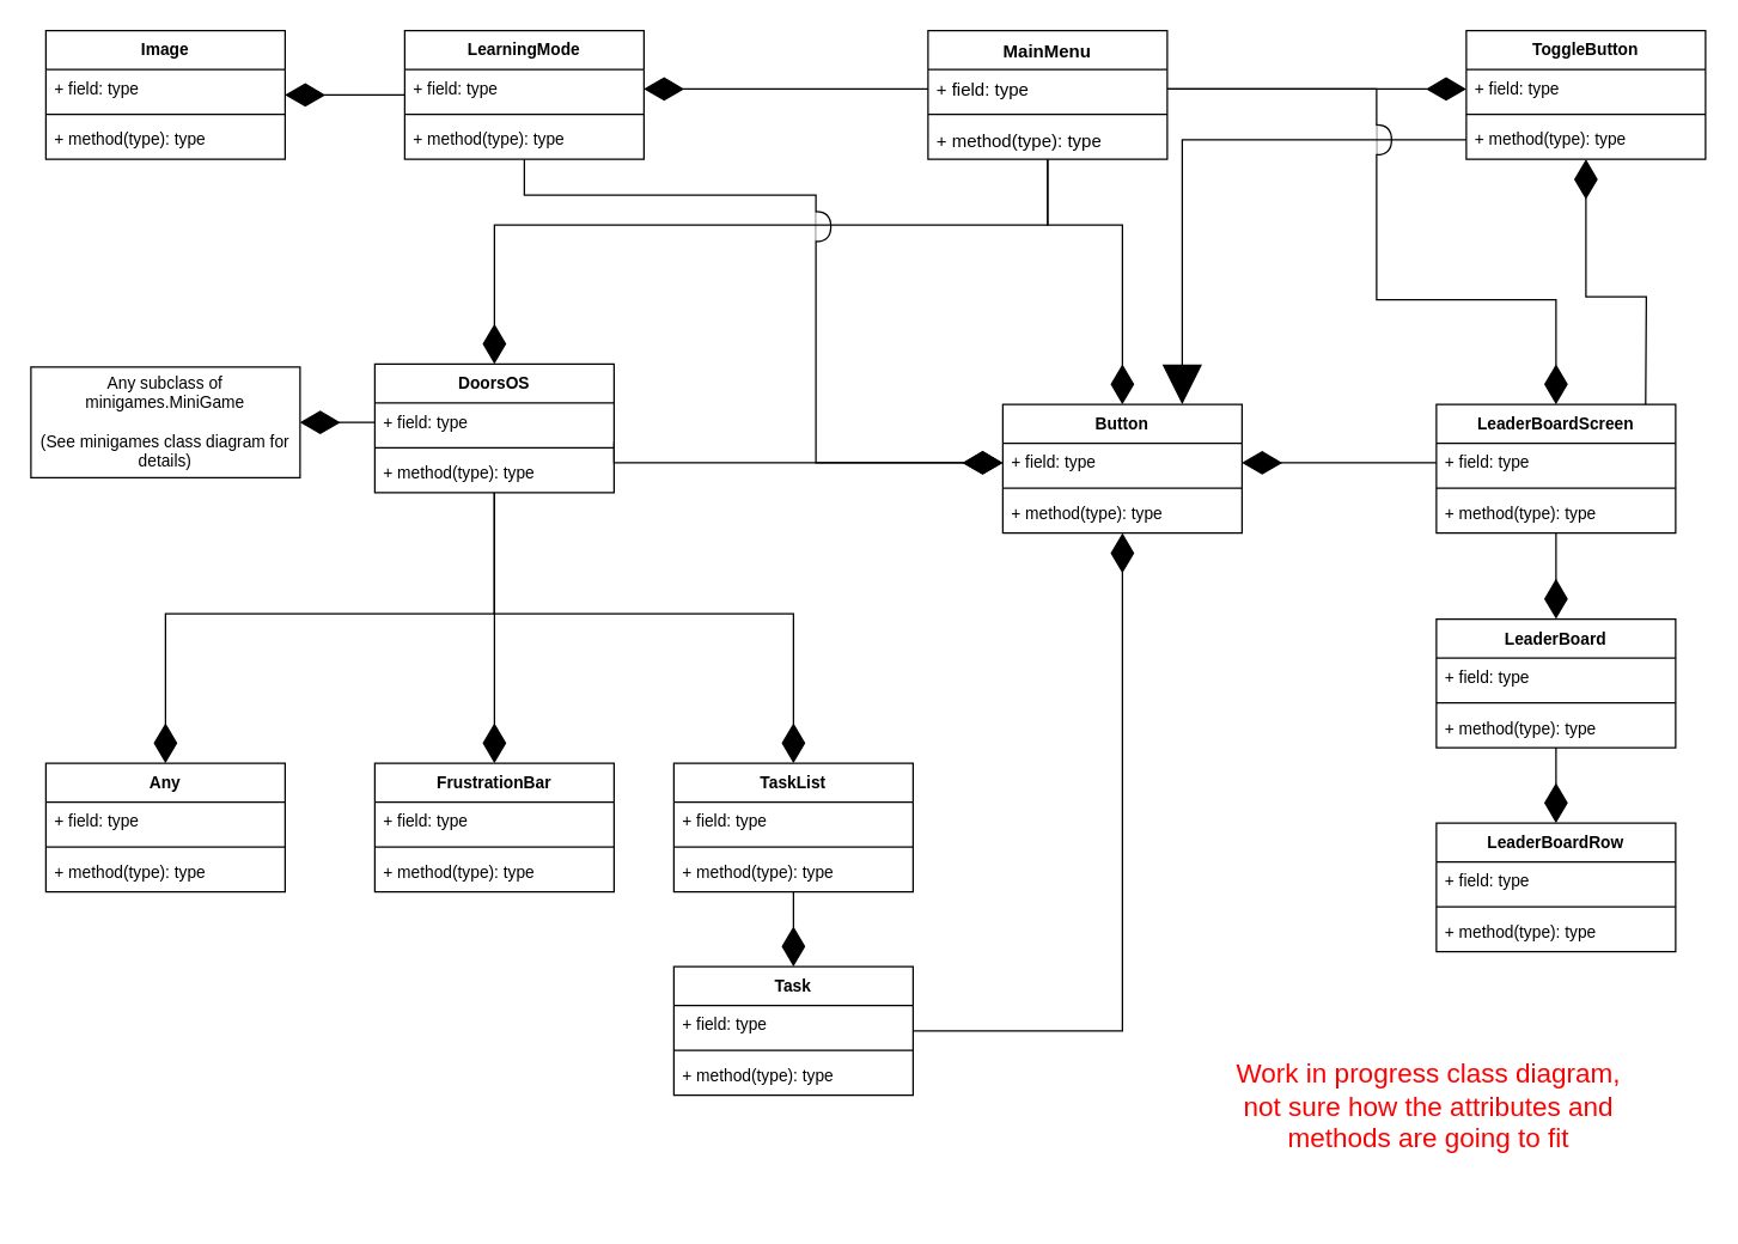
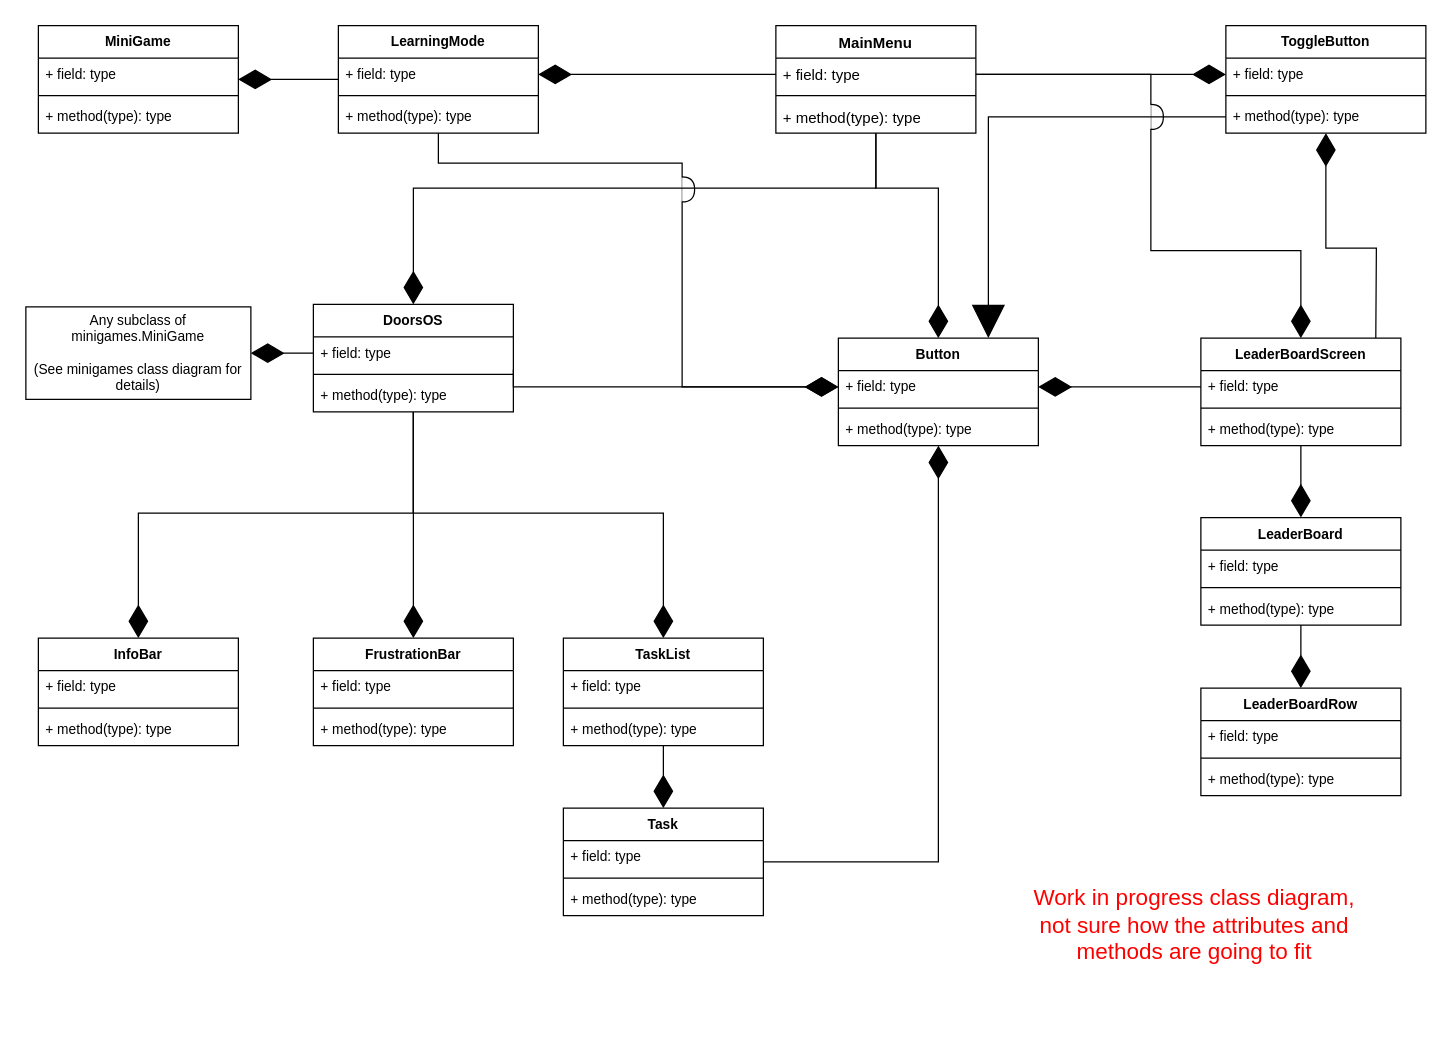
- <mxCell id="58" value="Image" style="swimlane;fontStyle=1;align=center;verticalAlign=top;childLayout=stackLayout;horizontal=1;startSize=26;horizontalStack=0;resizeParent=1;resizeParentMax=0;resizeLast=0;collapsible=1;marginBottom=0;whiteSpace=wrap;html=1;fontFamily=Helvetica;fontSize=11;fontColor=default;" vertex="1" parent="1"><mxGeometry x="30" y="20" width="160" height="86" as="geometry" /></mxCell>
+ <mxCell id="58" value="MiniGame" style="swimlane;fontStyle=1;align=center;verticalAlign=top;childLayout=stackLayout;horizontal=1;startSize=26;horizontalStack=0;resizeParent=1;resizeParentMax=0;resizeLast=0;collapsible=1;marginBottom=0;whiteSpace=wrap;html=1;fontFamily=Helvetica;fontSize=11;fontColor=default;" vertex="1" parent="1"><mxGeometry x="30" y="20" width="160" height="86" as="geometry" /></mxCell>
- <mxCell id="14" value="Any" style="swimlane;fontStyle=1;align=center;verticalAlign=top;childLayout=stackLayout;horizontal=1;startSize=26;horizontalStack=0;resizeParent=1;resizeParentMax=0;resizeLast=0;collapsible=1;marginBottom=0;whiteSpace=wrap;html=1;fontFamily=Helvetica;fontSize=11;fontColor=default;" vertex="1" parent="1"><mxGeometry x="30" y="510" width="160" height="86" as="geometry" /></mxCell>
+ <mxCell id="14" value="InfoBar" style="swimlane;fontStyle=1;align=center;verticalAlign=top;childLayout=stackLayout;horizontal=1;startSize=26;horizontalStack=0;resizeParent=1;resizeParentMax=0;resizeLast=0;collapsible=1;marginBottom=0;whiteSpace=wrap;html=1;fontFamily=Helvetica;fontSize=11;fontColor=default;" vertex="1" parent="1"><mxGeometry x="30" y="510" width="160" height="86" as="geometry" /></mxCell>
